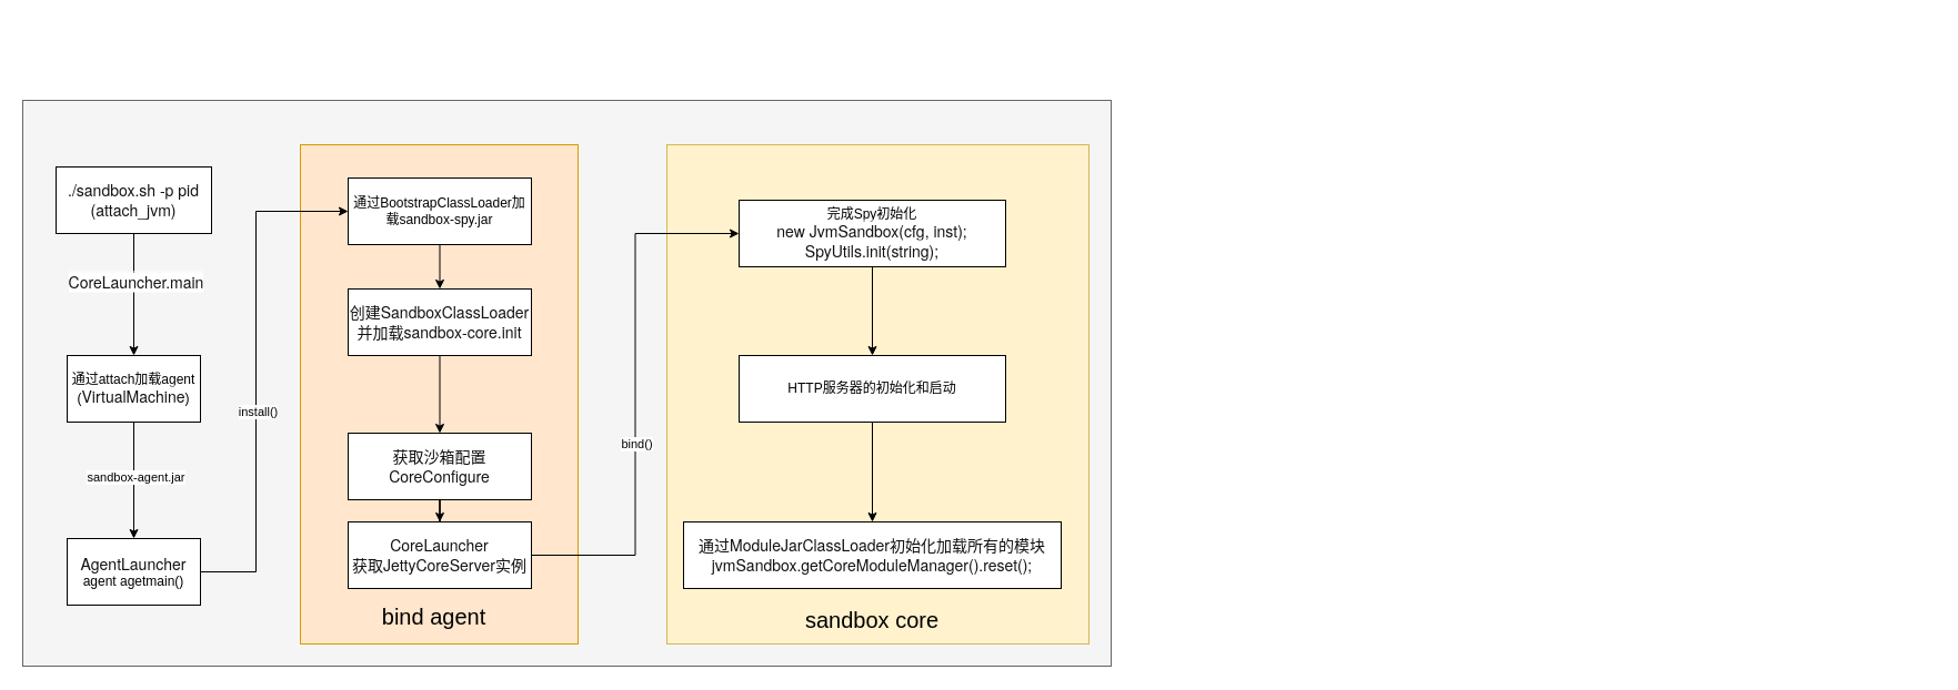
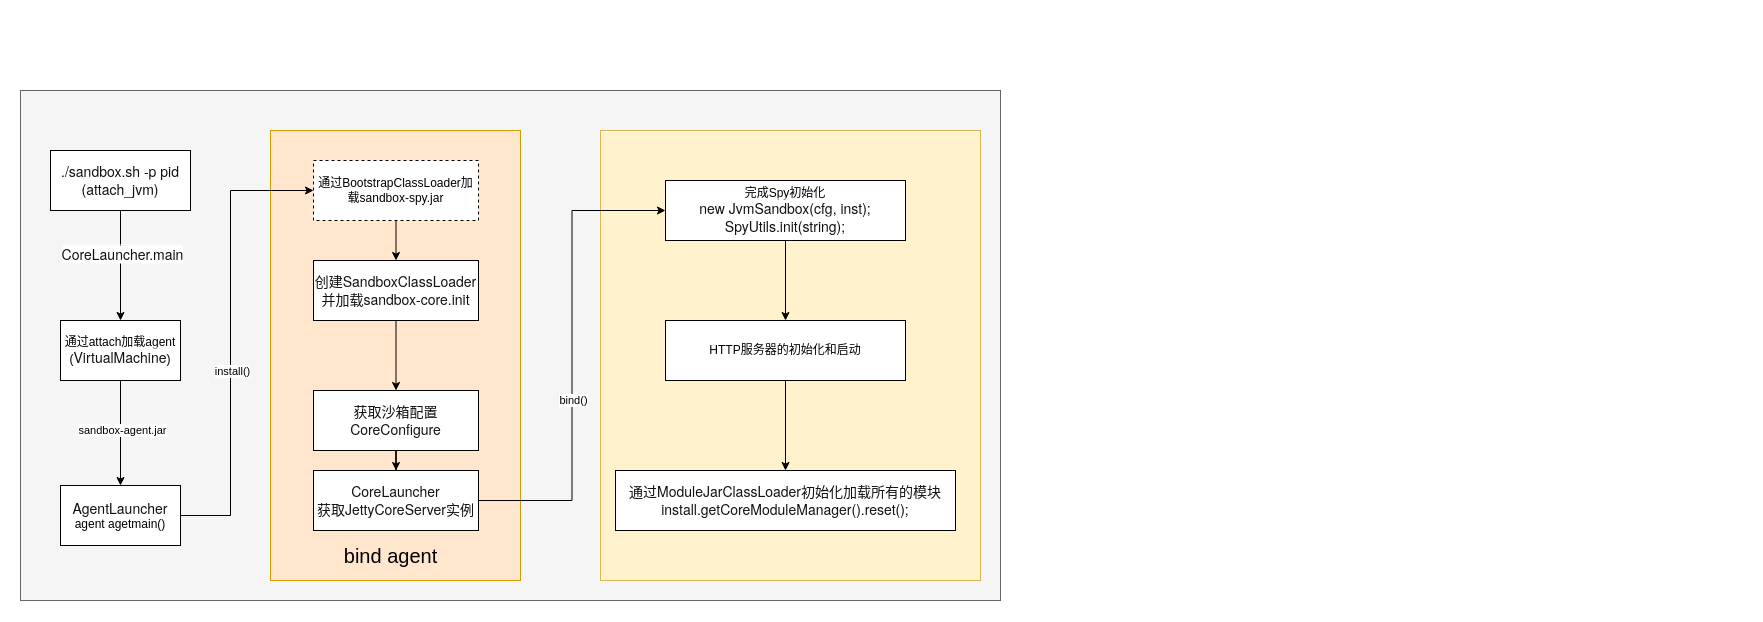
- <mxCell id="15" value="通过BootstrapClassLoader加载sandbox-spy.jar" style="rounded=0;whiteSpace=wrap;html=1;" parent="1" vertex="1"><mxGeometry x="313" y="160" width="165" height="60" as="geometry" /></mxCell>
+ <mxCell id="15" value="通过BootstrapClassLoader加载sandbox-spy.jar" style="rounded=0;whiteSpace=wrap;html=1;dashed=1;" parent="1" vertex="1"><mxGeometry x="313" y="160" width="165" height="60" as="geometry" /></mxCell>
- <mxCell id="29" value="&lt;span style=&quot;color: rgb(17, 17, 17); font-family: &amp;quot;PingFang SC&amp;quot;, PingFang-SC-Regular, &amp;quot;Hiragino Sans GB&amp;quot;, &amp;quot;Microsoft YaHei&amp;quot;, &amp;quot;Helvetica Neue&amp;quot;, Helvetica, Arial, sans-serif, &amp;quot;Apple Color Emoji&amp;quot;, &amp;quot;Segoe UI Emoji&amp;quot;, &amp;quot;Segoe UI Symbol&amp;quot;; font-size: 14px; text-align: start; background-color: rgba(255, 255, 255, 0.5);&quot;&gt;通过&lt;/span&gt;&lt;span style=&quot;color: rgb(17, 17, 17); font-family: &amp;quot;PingFang SC&amp;quot;, PingFang-SC-Regular, &amp;quot;Hiragino Sans GB&amp;quot;, &amp;quot;Microsoft YaHei&amp;quot;, &amp;quot;Helvetica Neue&amp;quot;, Helvetica, Arial, sans-serif, &amp;quot;Apple Color Emoji&amp;quot;, &amp;quot;Segoe UI Emoji&amp;quot;, &amp;quot;Segoe UI Symbol&amp;quot;; font-size: 14px; text-align: start; background-color: rgba(255, 255, 255, 0.5);&quot;&gt;ModuleJarClassLoader&lt;/span&gt;&lt;span style=&quot;color: rgb(17, 17, 17); font-family: &amp;quot;PingFang SC&amp;quot;, PingFang-SC-Regular, &amp;quot;Hiragino Sans GB&amp;quot;, &amp;quot;Microsoft YaHei&amp;quot;, &amp;quot;Helvetica Neue&amp;quot;, Helvetica, Arial, sans-serif, &amp;quot;Apple Color Emoji&amp;quot;, &amp;quot;Segoe UI Emoji&amp;quot;, &amp;quot;Segoe UI Symbol&amp;quot;; font-size: 14px; text-align: start; background-color: rgba(255, 255, 255, 0.5);&quot;&gt;初始化加载所有的模块&lt;br&gt;&lt;/span&gt;&lt;span style=&quot;color: rgb(17, 17, 17); font-family: &amp;quot;PingFang SC&amp;quot;, PingFang-SC-Regular, &amp;quot;Hiragino Sans GB&amp;quot;, &amp;quot;Microsoft YaHei&amp;quot;, &amp;quot;Helvetica Neue&amp;quot;, Helvetica, Arial, sans-serif, &amp;quot;Apple Color Emoji&amp;quot;, &amp;quot;Segoe UI Emoji&amp;quot;, &amp;quot;Segoe UI Symbol&amp;quot;; font-size: 14px; text-align: start; background-color: rgba(255, 255, 255, 0.5);&quot;&gt;jvmSandbox.getCoreModuleManager().reset();&lt;/span&gt;&lt;span style=&quot;color: rgb(17, 17, 17); font-family: &amp;quot;PingFang SC&amp;quot;, PingFang-SC-Regular, &amp;quot;Hiragino Sans GB&amp;quot;, &amp;quot;Microsoft YaHei&amp;quot;, &amp;quot;Helvetica Neue&amp;quot;, Helvetica, Arial, sans-serif, &amp;quot;Apple Color Emoji&amp;quot;, &amp;quot;Segoe UI Emoji&amp;quot;, &amp;quot;Segoe UI Symbol&amp;quot;; font-size: 14px; text-align: start; background-color: rgba(255, 255, 255, 0.5);&quot;&gt;&lt;br&gt;&lt;/span&gt;" style="rounded=0;whiteSpace=wrap;html=1;" parent="1" vertex="1"><mxGeometry x="615" y="470" width="340" height="60" as="geometry" /></mxCell>
+ <mxCell id="29" value="&lt;span style=&quot;color: rgb(17, 17, 17); font-family: &amp;quot;PingFang SC&amp;quot;, PingFang-SC-Regular, &amp;quot;Hiragino Sans GB&amp;quot;, &amp;quot;Microsoft YaHei&amp;quot;, &amp;quot;Helvetica Neue&amp;quot;, Helvetica, Arial, sans-serif, &amp;quot;Apple Color Emoji&amp;quot;, &amp;quot;Segoe UI Emoji&amp;quot;, &amp;quot;Segoe UI Symbol&amp;quot;; font-size: 14px; text-align: start; background-color: rgba(255, 255, 255, 0.5);&quot;&gt;通过&lt;/span&gt;&lt;span style=&quot;color: rgb(17, 17, 17); font-family: &amp;quot;PingFang SC&amp;quot;, PingFang-SC-Regular, &amp;quot;Hiragino Sans GB&amp;quot;, &amp;quot;Microsoft YaHei&amp;quot;, &amp;quot;Helvetica Neue&amp;quot;, Helvetica, Arial, sans-serif, &amp;quot;Apple Color Emoji&amp;quot;, &amp;quot;Segoe UI Emoji&amp;quot;, &amp;quot;Segoe UI Symbol&amp;quot;; font-size: 14px; text-align: start; background-color: rgba(255, 255, 255, 0.5);&quot;&gt;ModuleJarClassLoader&lt;/span&gt;&lt;span style=&quot;color: rgb(17, 17, 17); font-family: &amp;quot;PingFang SC&amp;quot;, PingFang-SC-Regular, &amp;quot;Hiragino Sans GB&amp;quot;, &amp;quot;Microsoft YaHei&amp;quot;, &amp;quot;Helvetica Neue&amp;quot;, Helvetica, Arial, sans-serif, &amp;quot;Apple Color Emoji&amp;quot;, &amp;quot;Segoe UI Emoji&amp;quot;, &amp;quot;Segoe UI Symbol&amp;quot;; font-size: 14px; text-align: start; background-color: rgba(255, 255, 255, 0.5);&quot;&gt;初始化加载所有的模块&lt;br&gt;&lt;/span&gt;&lt;span style=&quot;color: rgb(17, 17, 17); font-family: &amp;quot;PingFang SC&amp;quot;, PingFang-SC-Regular, &amp;quot;Hiragino Sans GB&amp;quot;, &amp;quot;Microsoft YaHei&amp;quot;, &amp;quot;Helvetica Neue&amp;quot;, Helvetica, Arial, sans-serif, &amp;quot;Apple Color Emoji&amp;quot;, &amp;quot;Segoe UI Emoji&amp;quot;, &amp;quot;Segoe UI Symbol&amp;quot;; font-size: 14px; text-align: start; background-color: rgba(255, 255, 255, 0.5);&quot;&gt;install.getCoreModuleManager().reset();&lt;/span&gt;&lt;span style=&quot;color: rgb(17, 17, 17); font-family: &amp;quot;PingFang SC&amp;quot;, PingFang-SC-Regular, &amp;quot;Hiragino Sans GB&amp;quot;, &amp;quot;Microsoft YaHei&amp;quot;, &amp;quot;Helvetica Neue&amp;quot;, Helvetica, Arial, sans-serif, &amp;quot;Apple Color Emoji&amp;quot;, &amp;quot;Segoe UI Emoji&amp;quot;, &amp;quot;Segoe UI Symbol&amp;quot;; font-size: 14px; text-align: start; background-color: rgba(255, 255, 255, 0.5);&quot;&gt;&lt;br&gt;&lt;/span&gt;" style="rounded=0;whiteSpace=wrap;html=1;" parent="1" vertex="1"><mxGeometry x="615" y="470" width="340" height="60" as="geometry" /></mxCell>
- <mxCell id="30" value="sandbox core" style="text;whiteSpace=wrap;html=1;fontSize=20;align=center;" vertex="1" parent="1"><mxGeometry x="710" y="540" width="150" height="30" as="geometry" /></mxCell>
